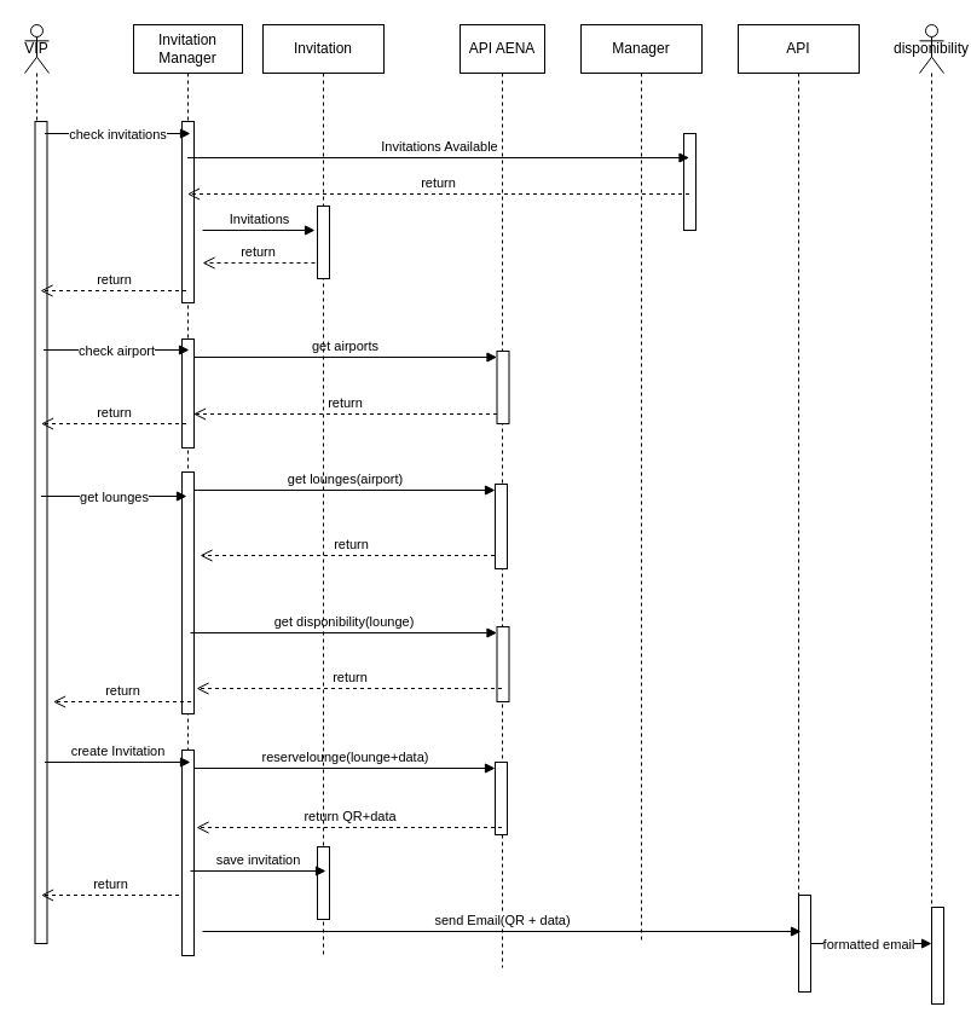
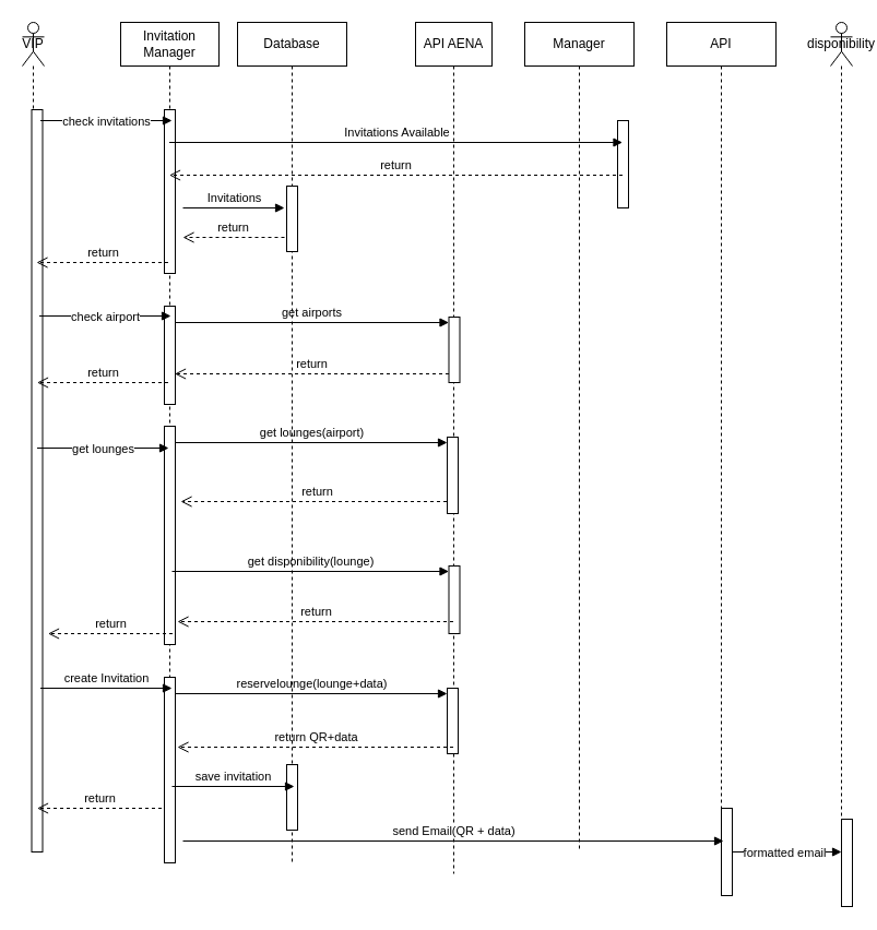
- <mxCell id="44" value="Invitation" style="shape=umlLifeline;perimeter=lifelinePerimeter;whiteSpace=wrap;html=1;container=1;dropTarget=0;collapsible=0;recursiveResize=0;outlineConnect=0;portConstraint=eastwest;newEdgeStyle={&quot;curved&quot;:0,&quot;rounded&quot;:0};" vertex="1" parent="1"><mxGeometry x="217" y="20" width="100" height="770" as="geometry" /></mxCell>
+ <mxCell id="44" value="Database" style="shape=umlLifeline;perimeter=lifelinePerimeter;whiteSpace=wrap;html=1;container=1;dropTarget=0;collapsible=0;recursiveResize=0;outlineConnect=0;portConstraint=eastwest;newEdgeStyle={&quot;curved&quot;:0,&quot;rounded&quot;:0};" vertex="1" parent="1"><mxGeometry x="217" y="20" width="100" height="770" as="geometry" /></mxCell>
